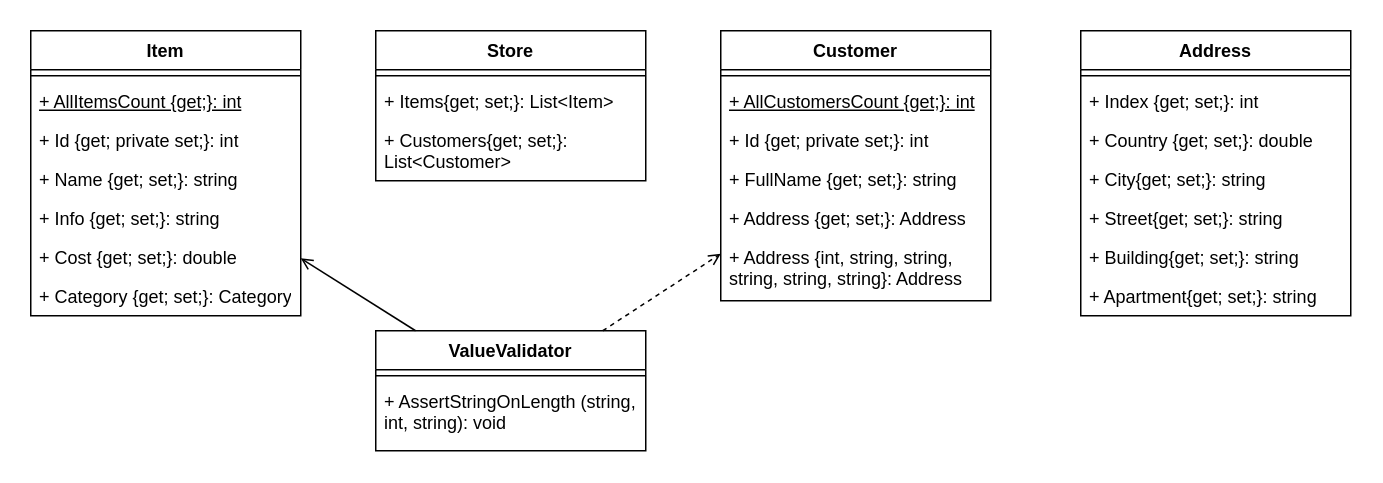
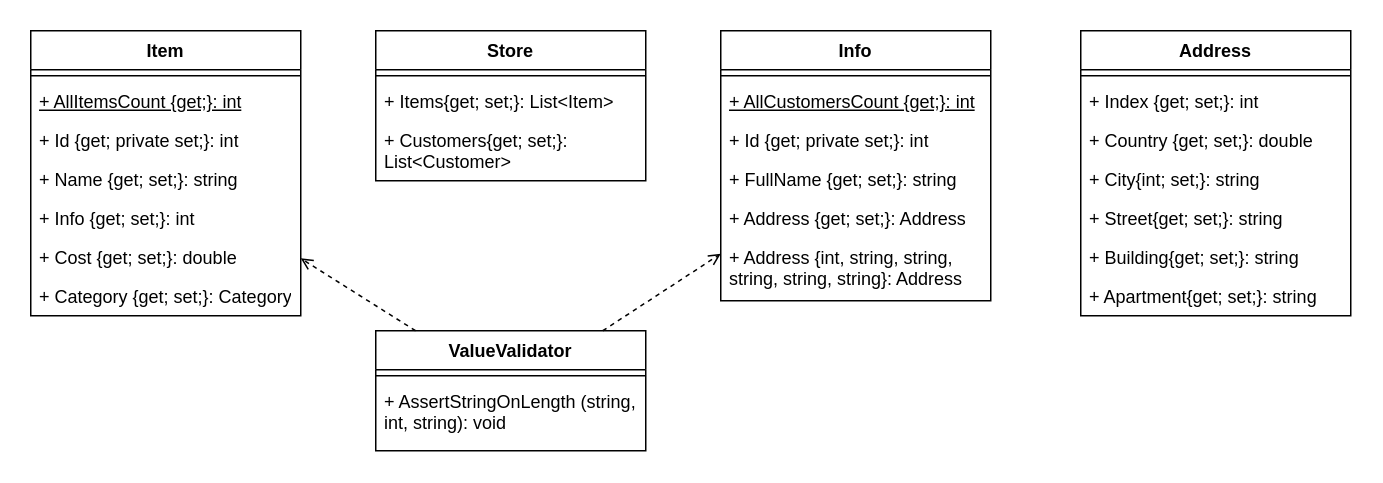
- <mxCell id="10" value="Customer" style="swimlane;fontStyle=1;align=center;verticalAlign=top;childLayout=stackLayout;horizontal=1;startSize=26;horizontalStack=0;resizeParent=1;resizeParentMax=0;resizeLast=0;collapsible=1;marginBottom=0;whiteSpace=wrap;html=1;" parent="1" vertex="1"><mxGeometry x="480" y="20" width="180" height="180" as="geometry"><mxRectangle x="190" y="80" width="100" height="30" as="alternateBounds" /></mxGeometry></mxCell>
+ <mxCell id="10" value="Info" style="swimlane;fontStyle=1;align=center;verticalAlign=top;childLayout=stackLayout;horizontal=1;startSize=26;horizontalStack=0;resizeParent=1;resizeParentMax=0;resizeLast=0;collapsible=1;marginBottom=0;whiteSpace=wrap;html=1;" parent="1" vertex="1"><mxGeometry x="480" y="20" width="180" height="180" as="geometry"><mxRectangle x="190" y="80" width="100" height="30" as="alternateBounds" /></mxGeometry></mxCell>
- <mxCell id="26" value="+ City{get; set;}: string" style="text;strokeColor=none;fillColor=none;align=left;verticalAlign=top;spacingLeft=4;spacingRight=4;overflow=hidden;rotatable=0;points=[[0,0.5],[1,0.5]];portConstraint=eastwest;whiteSpace=wrap;html=1;" vertex="1" parent="22"><mxGeometry y="86" width="180" height="26" as="geometry" /></mxCell>
+ <mxCell id="26" value="+ City{int; set;}: string" style="text;strokeColor=none;fillColor=none;align=left;verticalAlign=top;spacingLeft=4;spacingRight=4;overflow=hidden;rotatable=0;points=[[0,0.5],[1,0.5]];portConstraint=eastwest;whiteSpace=wrap;html=1;" vertex="1" parent="22"><mxGeometry y="86" width="180" height="26" as="geometry" /></mxCell>
- <mxCell id="7" value="+ Info {get; set;}: string" style="text;strokeColor=none;fillColor=none;align=left;verticalAlign=top;spacingLeft=4;spacingRight=4;overflow=hidden;rotatable=0;points=[[0,0.5],[1,0.5]];portConstraint=eastwest;whiteSpace=wrap;html=1;" parent="2" vertex="1"><mxGeometry y="112" width="180" height="26" as="geometry" /></mxCell>
+ <mxCell id="7" value="+ Info {get; set;}: int" style="text;strokeColor=none;fillColor=none;align=left;verticalAlign=top;spacingLeft=4;spacingRight=4;overflow=hidden;rotatable=0;points=[[0,0.5],[1,0.5]];portConstraint=eastwest;whiteSpace=wrap;html=1;" parent="2" vertex="1"><mxGeometry y="112" width="180" height="26" as="geometry" /></mxCell>
- <mxCell id="20" value="" style="endArrow=open;html=1;rounded=0;dashed=0;endFill=0;" parent="1" source="17" target="2" edge="1"><mxGeometry width="50" height="50" relative="1" as="geometry"><mxPoint x="260" y="250" as="sourcePoint" /><mxPoint x="310" y="200" as="targetPoint" /></mxGeometry></mxCell>
+ <mxCell id="20" value="" style="endArrow=open;html=1;rounded=0;dashed=1;endFill=0;" parent="1" source="17" target="2" edge="1"><mxGeometry width="50" height="50" relative="1" as="geometry"><mxPoint x="260" y="250" as="sourcePoint" /><mxPoint x="310" y="200" as="targetPoint" /></mxGeometry></mxCell>
